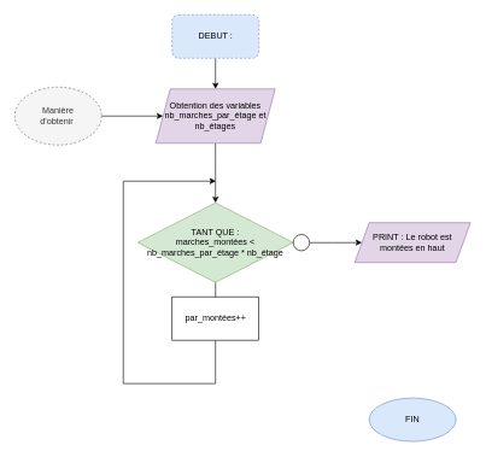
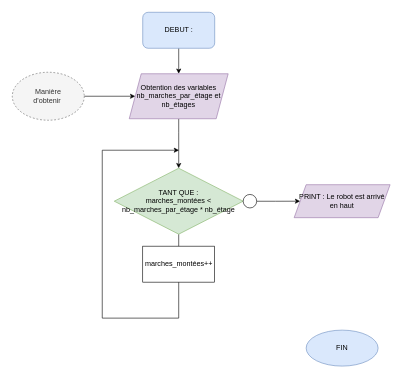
- <mxCell id="3" value="DEBUT :&lt;br&gt;" style="rounded=1;whiteSpace=wrap;html=1;fillColor=#dae8fc;strokeColor=#6c8ebf;dashed=1;" parent="1" vertex="1"><mxGeometry x="237.5" y="20" width="120" height="60" as="geometry" /></mxCell>
+ <mxCell id="3" value="DEBUT :&lt;br&gt;" style="rounded=1;whiteSpace=wrap;html=1;fillColor=#dae8fc;strokeColor=#6c8ebf;" parent="1" vertex="1"><mxGeometry x="237.5" y="20" width="120" height="60" as="geometry" /></mxCell>
- <mxCell id="15" value="PRINT : Le robot est montées en haut" style="shape=parallelogram;perimeter=parallelogramPerimeter;whiteSpace=wrap;html=1;fixedSize=1;fillColor=#e1d5e7;strokeColor=#9673a6;" parent="1" vertex="1"><mxGeometry x="490" y="307.5" width="160" height="55" as="geometry" /></mxCell>
+ <mxCell id="15" value="PRINT : Le robot est arrivé en haut" style="shape=parallelogram;perimeter=parallelogramPerimeter;whiteSpace=wrap;html=1;fixedSize=1;fillColor=#e1d5e7;strokeColor=#9673a6;" parent="1" vertex="1"><mxGeometry x="490" y="307.5" width="160" height="55" as="geometry" /></mxCell>
- <mxCell id="14" value="par_montées++" style="rounded=0;whiteSpace=wrap;html=1;" parent="1" vertex="1"><mxGeometry x="237.5" y="410" width="120" height="60" as="geometry" /></mxCell>
+ <mxCell id="14" value="marches_montées++" style="rounded=0;whiteSpace=wrap;html=1;" parent="1" vertex="1"><mxGeometry x="237.5" y="410" width="120" height="60" as="geometry" /></mxCell>
